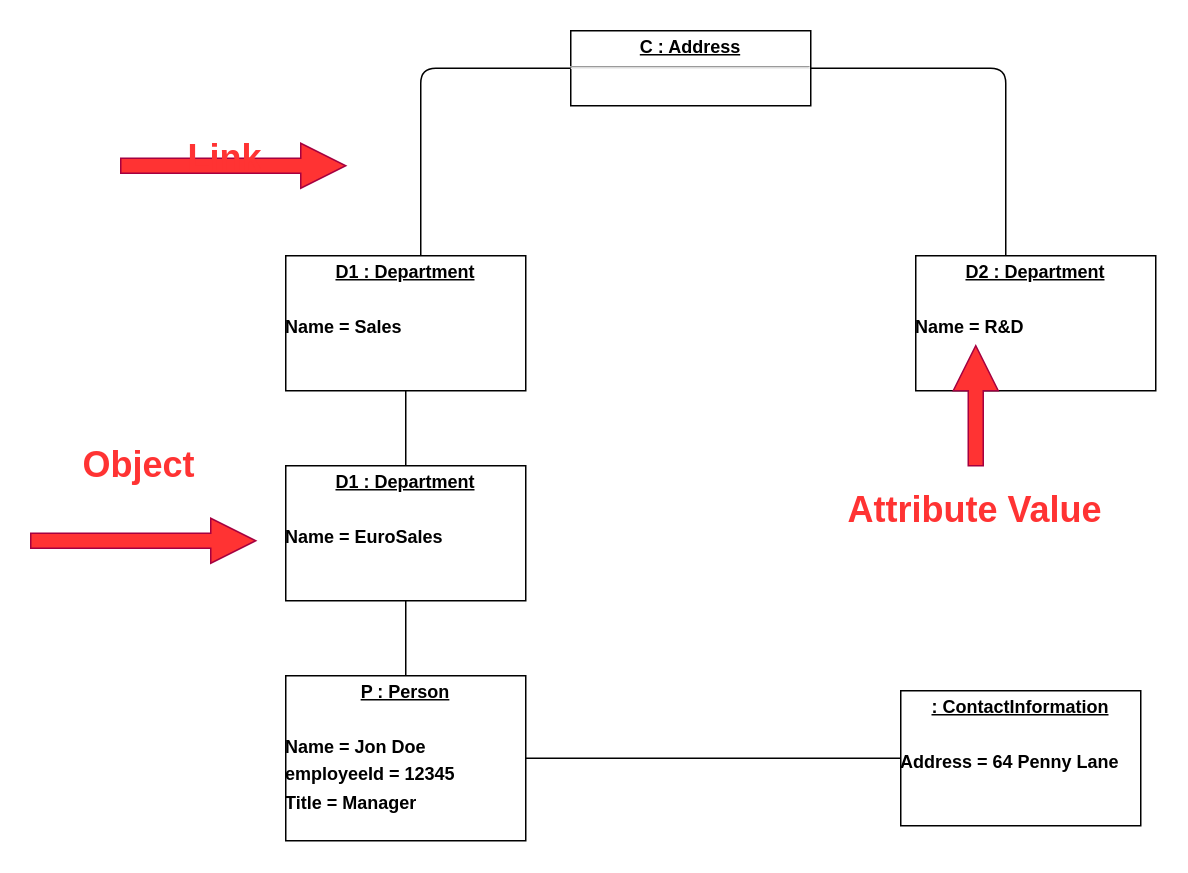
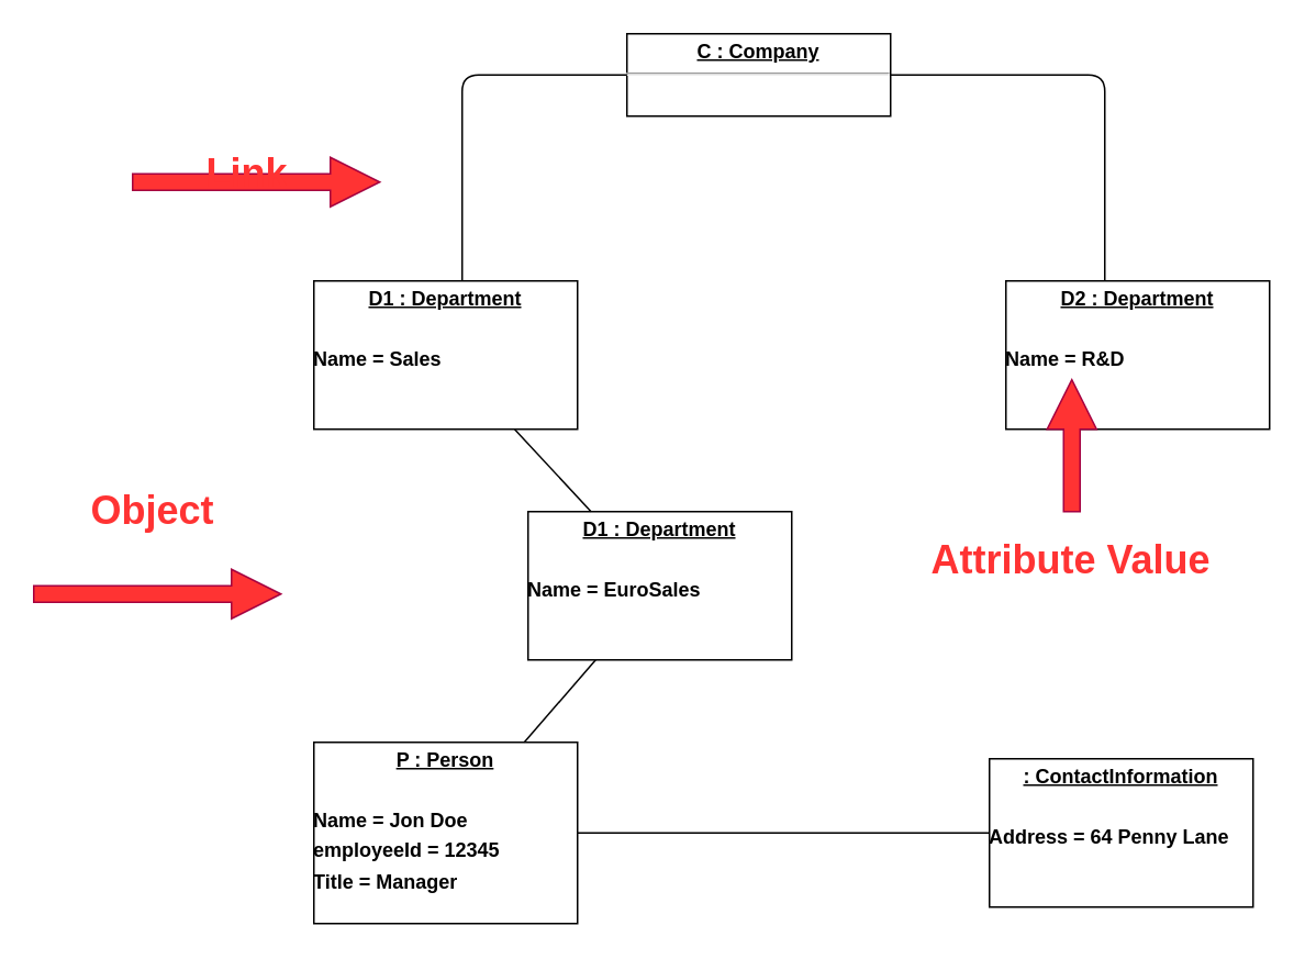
- <mxCell id="2" value="&lt;p style=&quot;margin: 4px 0px 0px; text-align: center;&quot;&gt;&lt;b&gt;&lt;u&gt;C : Address&lt;/u&gt;&lt;/b&gt;&lt;br&gt;&lt;/p&gt;&lt;hr&gt;&lt;p style=&quot;margin:0px;margin-left:8px;&quot;&gt;&lt;br&gt;&lt;/p&gt;" style="verticalAlign=top;align=left;overflow=fill;fontSize=12;fontFamily=Helvetica;html=1;" vertex="1" parent="1"><mxGeometry x="380" y="20" width="160" height="50" as="geometry" /></mxCell>
+ <mxCell id="2" value="&lt;p style=&quot;margin: 4px 0px 0px; text-align: center;&quot;&gt;&lt;b&gt;&lt;u&gt;C : Company&lt;/u&gt;&lt;/b&gt;&lt;br&gt;&lt;/p&gt;&lt;hr&gt;&lt;p style=&quot;margin:0px;margin-left:8px;&quot;&gt;&lt;br&gt;&lt;/p&gt;" style="verticalAlign=top;align=left;overflow=fill;fontSize=12;fontFamily=Helvetica;html=1;" vertex="1" parent="1"><mxGeometry x="380" y="20" width="160" height="50" as="geometry" /></mxCell>
- <mxCell id="5" value="&lt;p style=&quot;margin: 4px 0px 0px; text-align: center;&quot;&gt;&lt;b&gt;&lt;u&gt;D1 : Department&lt;/u&gt;&lt;/b&gt;&lt;/p&gt;&lt;p style=&quot;margin: 4px 0px 0px; text-align: center;&quot;&gt;&lt;b&gt;&lt;u&gt;&lt;br&gt;&lt;/u&gt;&lt;/b&gt;&lt;/p&gt;&lt;p style=&quot;margin: 4px 0px 0px;&quot;&gt;&lt;b&gt;Name = EuroSales&lt;/b&gt;&lt;/p&gt;" style="verticalAlign=top;align=left;overflow=fill;fontSize=12;fontFamily=Helvetica;html=1;" vertex="1" parent="1"><mxGeometry x="190" y="310" width="160" height="90" as="geometry" /></mxCell>
+ <mxCell id="5" value="&lt;p style=&quot;margin: 4px 0px 0px; text-align: center;&quot;&gt;&lt;b&gt;&lt;u&gt;D1 : Department&lt;/u&gt;&lt;/b&gt;&lt;/p&gt;&lt;p style=&quot;margin: 4px 0px 0px; text-align: center;&quot;&gt;&lt;b&gt;&lt;u&gt;&lt;br&gt;&lt;/u&gt;&lt;/b&gt;&lt;/p&gt;&lt;p style=&quot;margin: 4px 0px 0px;&quot;&gt;&lt;b&gt;Name = EuroSales&lt;/b&gt;&lt;/p&gt;" style="verticalAlign=top;align=left;overflow=fill;fontSize=12;fontFamily=Helvetica;html=1;" vertex="1" parent="1"><mxGeometry x="320" y="310" width="160" height="90" as="geometry" /></mxCell>
